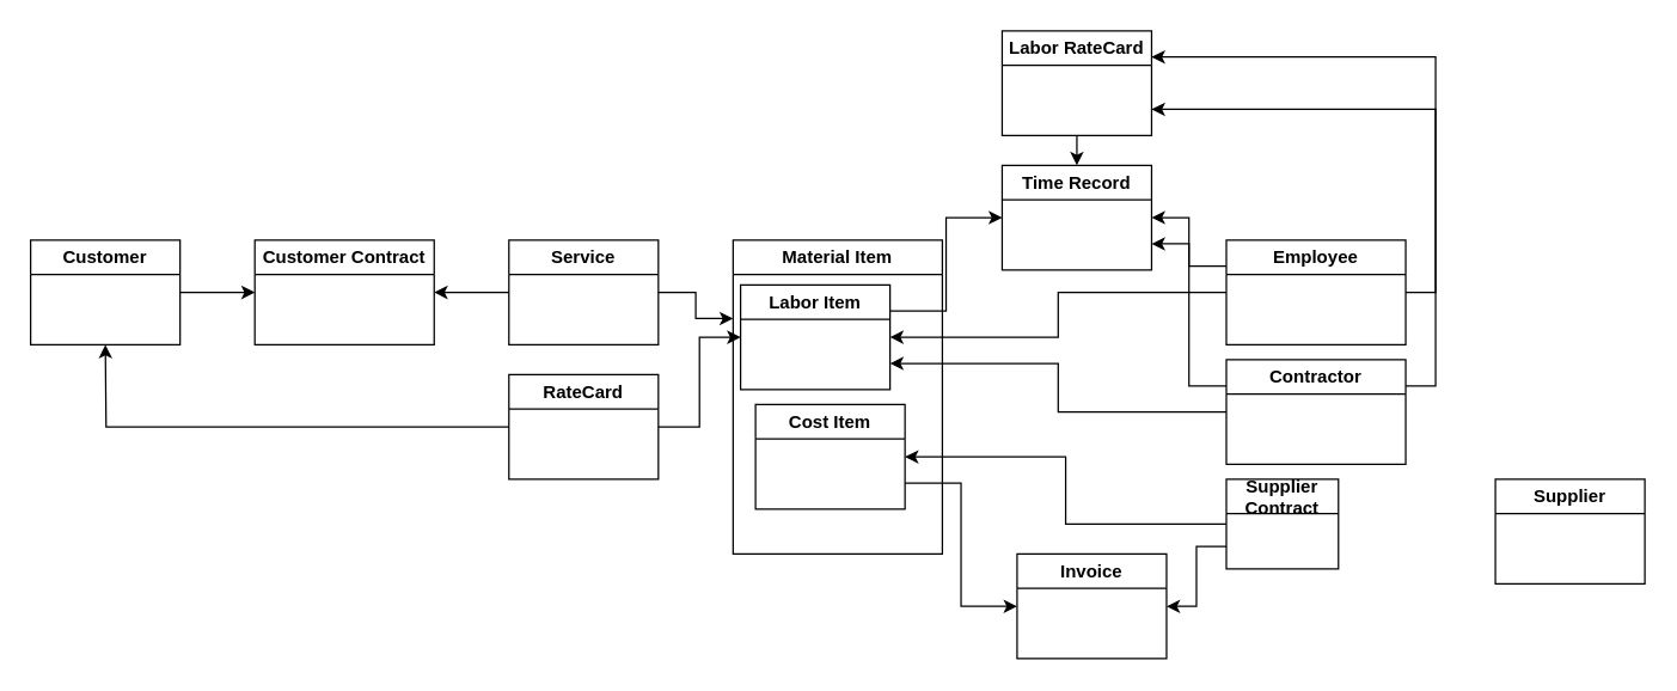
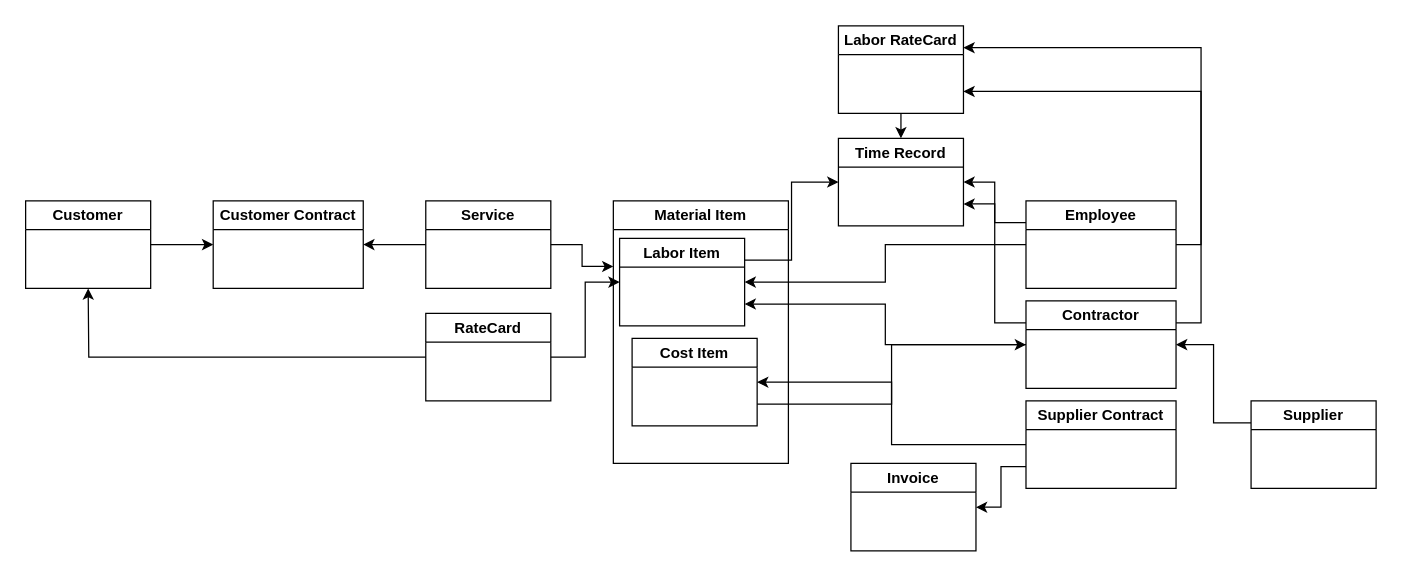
+ <mxCell id="25" style="edgeStyle=orthogonalEdgeStyle;rounded=0;orthogonalLoop=1;jettySize=auto;html=1;exitX=0;exitY=0.25;exitDx=0;exitDy=0;entryX=1;entryY=0.5;entryDx=0;entryDy=0;" edge="1" parent="1" source="26" target="24"><mxGeometry relative="1" as="geometry" /></mxCell>
- <mxCell id="13" value="Supplier Contract" style="swimlane;whiteSpace=wrap;html=1;startSize=23;" vertex="1" parent="1"><mxGeometry x="820" y="320" width="75" height="60" as="geometry" /></mxCell>
+ <mxCell id="13" value="Supplier Contract" style="swimlane;whiteSpace=wrap;html=1;startSize=23;" vertex="1" parent="1"><mxGeometry x="820" y="320" width="120" height="70" as="geometry" /></mxCell>
- <mxCell id="30" style="edgeStyle=orthogonalEdgeStyle;rounded=0;orthogonalLoop=1;jettySize=auto;html=1;exitX=1;exitY=0.75;exitDx=0;exitDy=0;entryX=0;entryY=0.5;entryDx=0;entryDy=0;" edge="1" parent="1" source="6" target="29"><mxGeometry relative="1" as="geometry" /></mxCell>
+ <mxCell id="30" style="edgeStyle=orthogonalEdgeStyle;rounded=0;orthogonalLoop=1;jettySize=auto;html=1;exitX=1;exitY=0.75;exitDx=0;exitDy=0;" edge="1" parent="1" source="6" target="24"><mxGeometry relative="1" as="geometry" /></mxCell>
